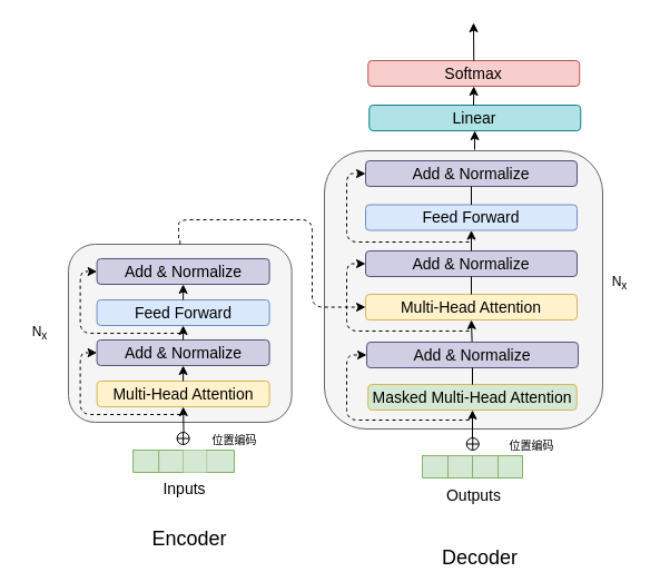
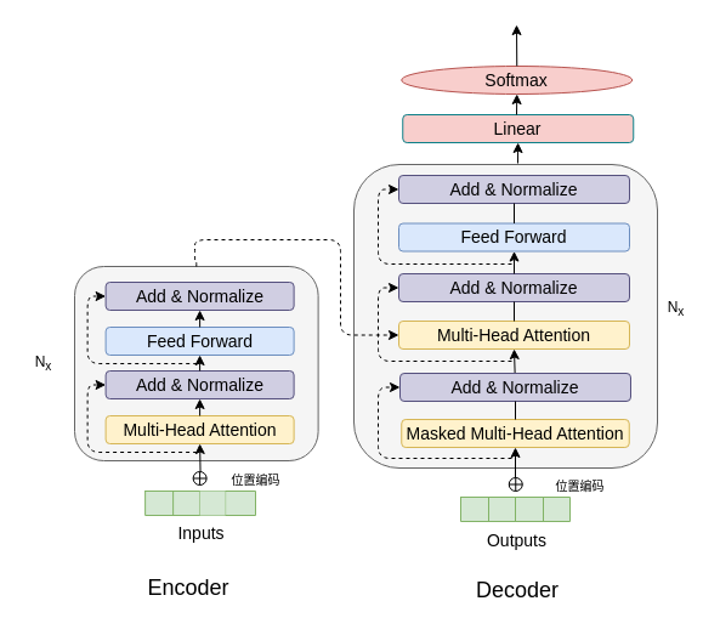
- <mxCell id="28" value="Softmax" style="rounded=1;whiteSpace=wrap;html=1;fontSize=14;fillColor=#f8cecc;strokeColor=#b85450;" parent="1" vertex="1"><mxGeometry x="330.25" y="54" width="190" height="23" as="geometry" /></mxCell>
+ <mxCell id="28" value="Softmax" style="ellipse;whiteSpace=wrap;html=1;fontSize=14;fillColor=#f8cecc;strokeColor=#b85450;" parent="1" vertex="1"><mxGeometry x="330.25" y="54" width="190" height="23" as="geometry" /></mxCell>
- <mxCell id="29" value="Linear" style="rounded=1;whiteSpace=wrap;html=1;fontSize=14;fillColor=#b0e3e6;strokeColor=#0e8088;" parent="1" vertex="1"><mxGeometry x="331.25" y="94" width="190" height="23" as="geometry" /></mxCell>
+ <mxCell id="29" value="Linear" style="rounded=1;whiteSpace=wrap;html=1;fontSize=14;fillColor=#f8cecc;strokeColor=#0e8088;" parent="1" vertex="1"><mxGeometry x="331.25" y="94" width="190" height="23" as="geometry" /></mxCell>
- <mxCell id="11" value="Masked Multi-Head Attention" style="rounded=1;whiteSpace=wrap;html=1;fontSize=14;fillColor=#d5e8d4;strokeColor=#d6b656;" parent="1" vertex="1"><mxGeometry x="330.25" y="345" width="187.5" height="23" as="geometry" /></mxCell>
+ <mxCell id="11" value="Masked Multi-Head Attention" style="rounded=1;whiteSpace=wrap;html=1;fontSize=14;fillColor=#fff2cc;strokeColor=#d6b656;" parent="1" vertex="1"><mxGeometry x="330.25" y="345" width="187.5" height="23" as="geometry" /></mxCell>
- <mxCell id="56" value="&lt;font style=&quot;font-size: 18px&quot;&gt;Encoder&lt;/font&gt;" style="text;html=1;strokeColor=none;fillColor=none;align=center;verticalAlign=middle;whiteSpace=wrap;rounded=0;" parent="1" vertex="1"><mxGeometry x="140" y="469" width="60" height="30" as="geometry" /></mxCell>
+ <mxCell id="56" value="&lt;font style=&quot;font-size: 18px&quot;&gt;Encoder&lt;/font&gt;" style="text;html=1;strokeColor=none;fillColor=none;align=center;verticalAlign=middle;whiteSpace=wrap;rounded=0;" parent="1" vertex="1"><mxGeometry x="125" y="469" width="60" height="30" as="geometry" /></mxCell>
- <mxCell id="57" value="&lt;span style=&quot;font-size: 18px&quot;&gt;Decoder&lt;/span&gt;" style="text;html=1;strokeColor=none;fillColor=none;align=center;verticalAlign=middle;whiteSpace=wrap;rounded=0;" parent="1" vertex="1"><mxGeometry x="401.25" y="486" width="60" height="30" as="geometry" /></mxCell>
+ <mxCell id="57" value="&lt;span style=&quot;font-size: 18px&quot;&gt;Decoder&lt;/span&gt;" style="text;html=1;strokeColor=none;fillColor=none;align=center;verticalAlign=middle;whiteSpace=wrap;rounded=0;" parent="1" vertex="1"><mxGeometry x="396.25" y="471" width="60" height="30" as="geometry" /></mxCell>
